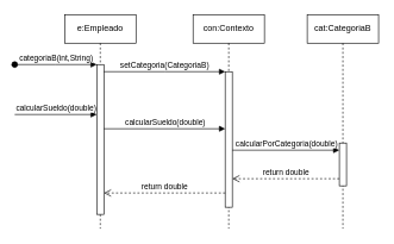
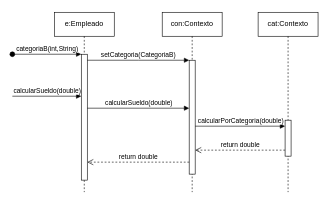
- <mxCell id="10" value="cat:CategoriaB" style="shape=umlLifeline;perimeter=lifelinePerimeter;whiteSpace=wrap;html=1;container=1;dropTarget=0;collapsible=0;recursiveResize=0;outlineConnect=0;portConstraint=eastwest;newEdgeStyle={&quot;curved&quot;:0,&quot;rounded&quot;:0};" vertex="1" parent="1"><mxGeometry x="430" y="20" width="100" height="300" as="geometry" /></mxCell>
+ <mxCell id="10" value="cat:Contexto" style="shape=umlLifeline;perimeter=lifelinePerimeter;whiteSpace=wrap;html=1;container=1;dropTarget=0;collapsible=0;recursiveResize=0;outlineConnect=0;portConstraint=eastwest;newEdgeStyle={&quot;curved&quot;:0,&quot;rounded&quot;:0};" vertex="1" parent="1"><mxGeometry x="430" y="20" width="100" height="300" as="geometry" /></mxCell>
